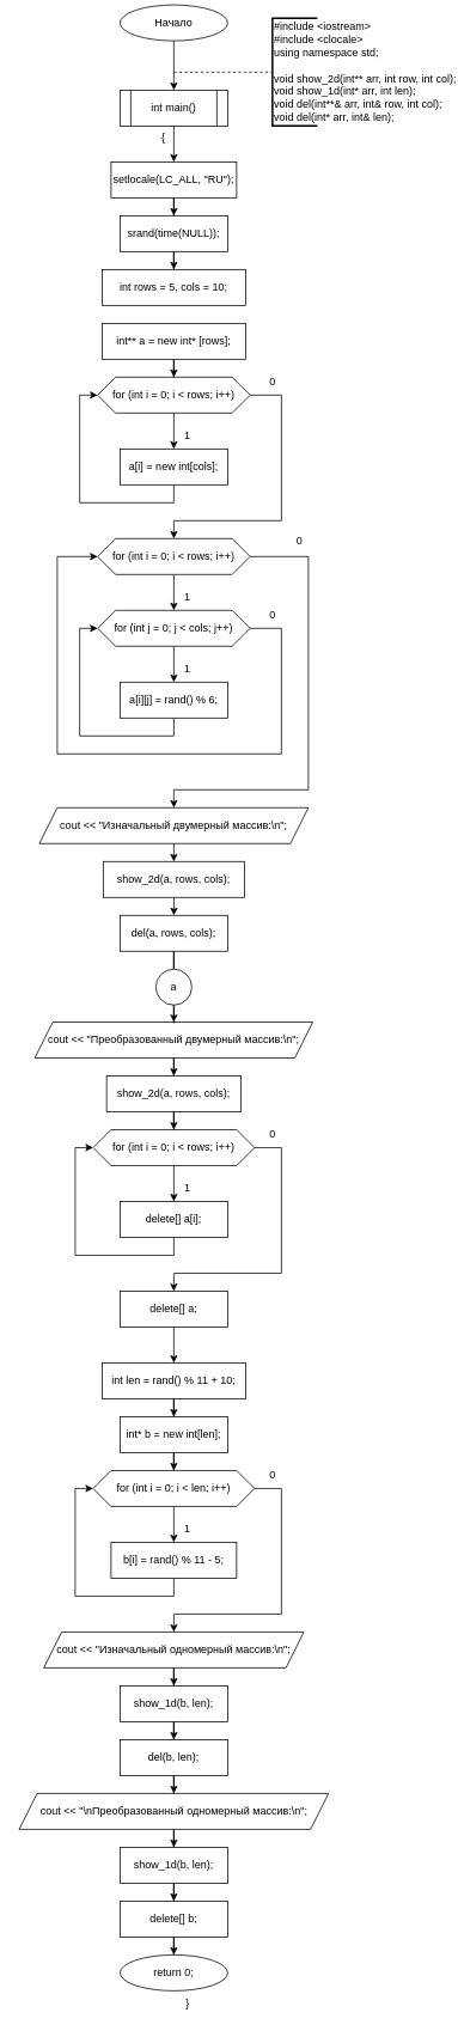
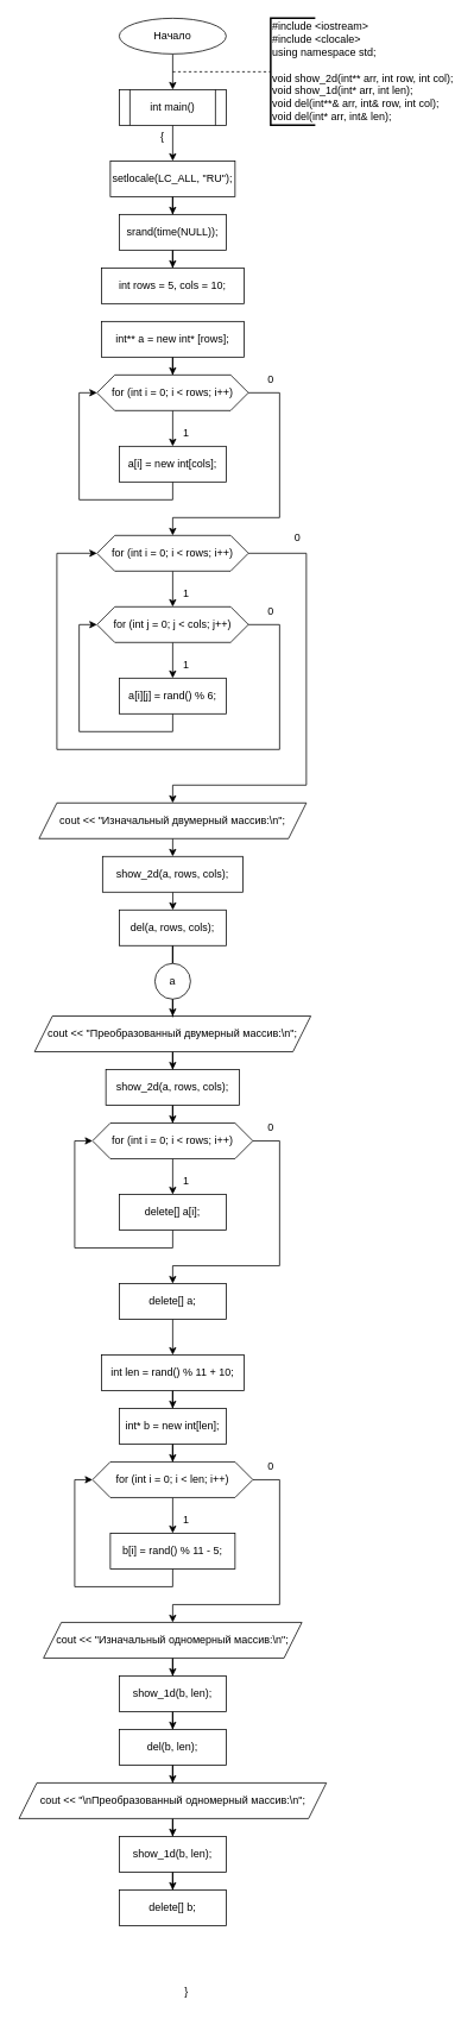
- <mxCell id="3" value="Начало" style="ellipse;whiteSpace=wrap;html=1;" vertex="1" parent="1"><mxGeometry x="133" y="5" width="120" height="40" as="geometry" /></mxCell>
+ <mxCell id="3" value="Начало" style="ellipse;whiteSpace=wrap;html=1;" vertex="1" parent="1"><mxGeometry x="133" y="20" width="120" height="40" as="geometry" /></mxCell>
- <mxCell id="75" style="edgeStyle=orthogonalEdgeStyle;rounded=0;orthogonalLoop=1;jettySize=auto;html=1;entryX=0.5;entryY=0;entryDx=0;entryDy=0;" edge="1" parent="1" source="76" target="77"><mxGeometry relative="1" as="geometry" /></mxCell>
- <mxCell id="77" value="return 0;" style="ellipse;whiteSpace=wrap;html=1;" vertex="1" parent="1"><mxGeometry x="133" y="2179" width="120" height="40" as="geometry" /></mxCell>
